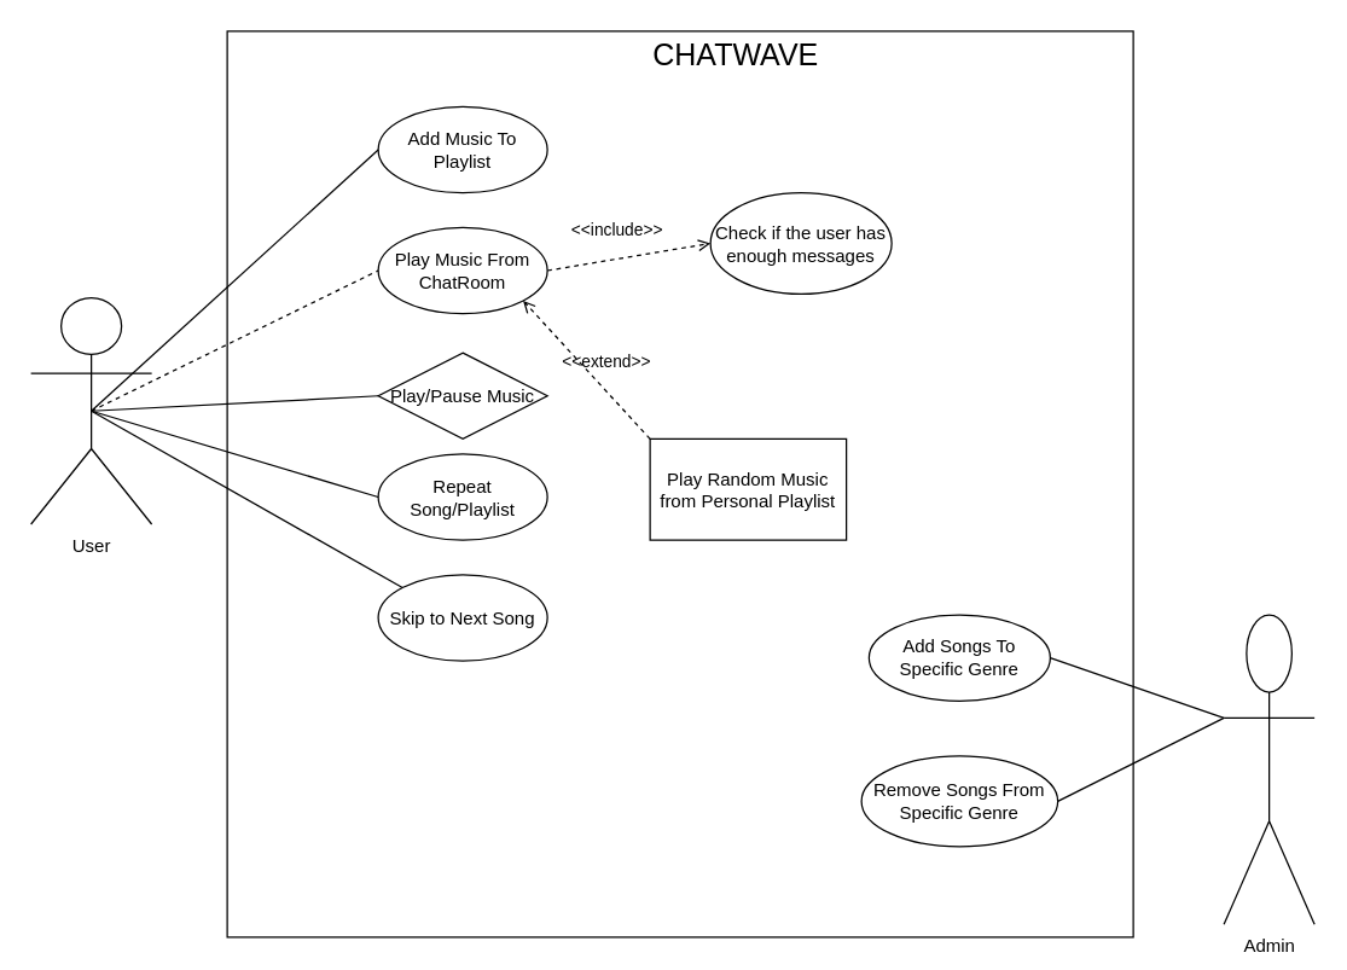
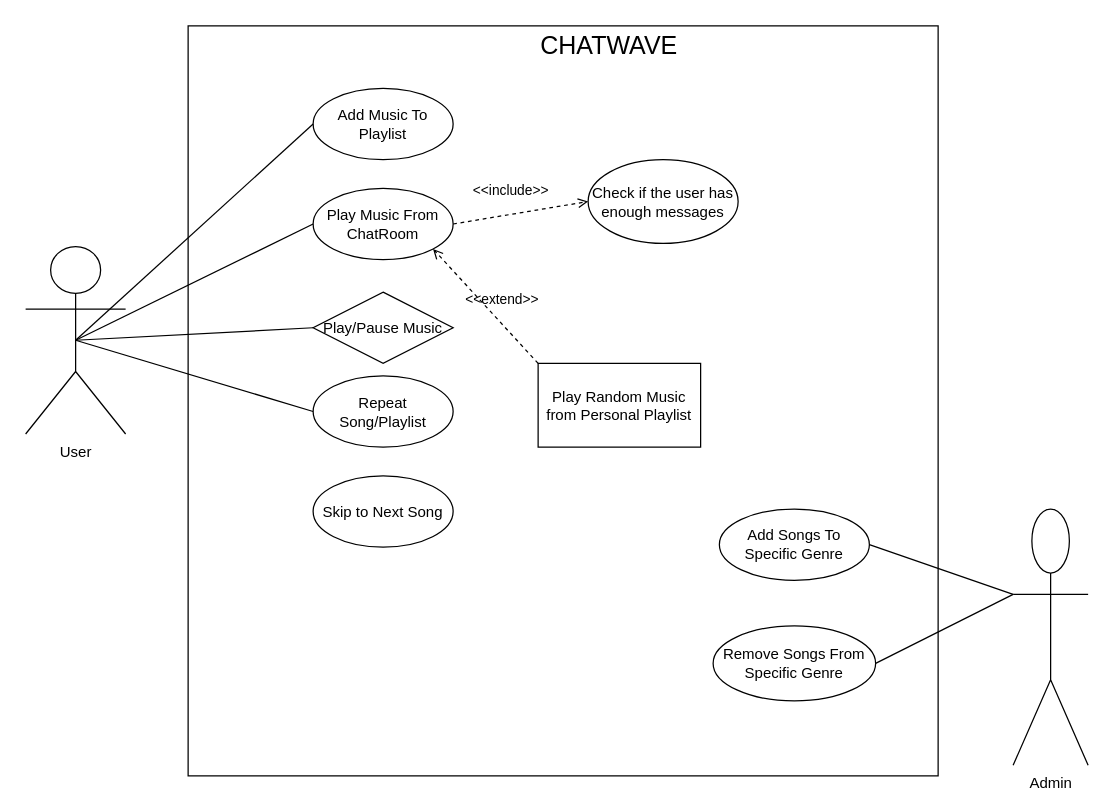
- <mxCell id="12" value="" style="endArrow=none;html=1;rounded=0;exitX=0.5;exitY=0.5;exitDx=0;exitDy=0;exitPerimeter=0;entryX=0;entryY=0.5;entryDx=0;entryDy=0;dashed=1;" edge="1" parent="1" source="3" target="11"><mxGeometry width="50" height="50" relative="1" as="geometry"><mxPoint x="130" y="150" as="sourcePoint" /><mxPoint x="260" y="109" as="targetPoint" /></mxGeometry></mxCell>
+ <mxCell id="12" value="" style="endArrow=none;html=1;rounded=0;exitX=0.5;exitY=0.5;exitDx=0;exitDy=0;exitPerimeter=0;entryX=0;entryY=0.5;entryDx=0;entryDy=0;" edge="1" parent="1" source="3" target="11"><mxGeometry width="50" height="50" relative="1" as="geometry"><mxPoint x="130" y="150" as="sourcePoint" /><mxPoint x="260" y="109" as="targetPoint" /></mxGeometry></mxCell>
- <mxCell id="23" value="" style="endArrow=none;html=1;rounded=0;exitX=0.5;exitY=0.5;exitDx=0;exitDy=0;exitPerimeter=0;entryX=0;entryY=0;entryDx=0;entryDy=0;" edge="1" parent="1" source="3" target="20"><mxGeometry width="50" height="50" relative="1" as="geometry"><mxPoint x="110" y="195" as="sourcePoint" /><mxPoint x="280" y="209" as="targetPoint" /></mxGeometry></mxCell>
